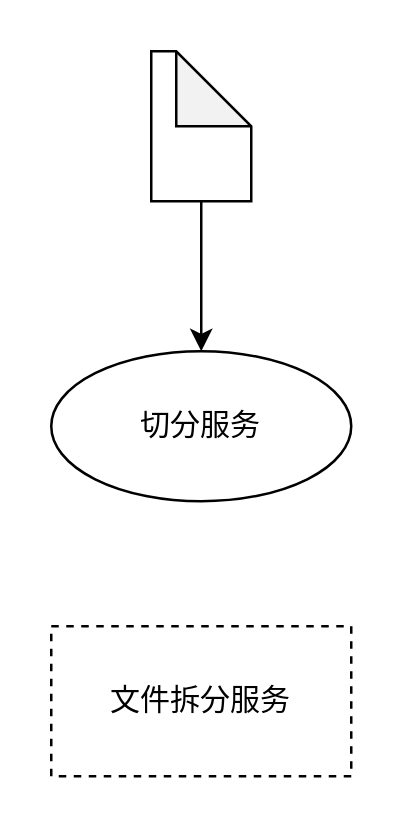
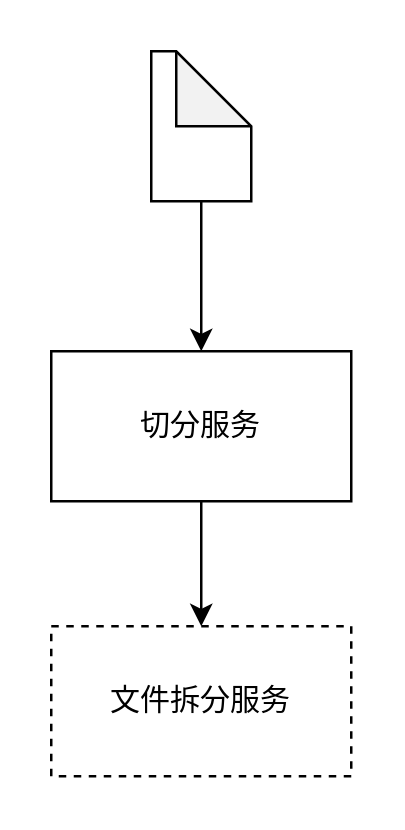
- <mxCell id="4" value="切分服务" style="ellipse;whiteSpace=wrap;html=1;" vertex="1" parent="1"><mxGeometry x="20" y="140" width="120" height="60" as="geometry" /></mxCell>
+ <mxCell id="4" value="切分服务" style="rounded=0;whiteSpace=wrap;html=1;" vertex="1" parent="1"><mxGeometry x="20" y="140" width="120" height="60" as="geometry" /></mxCell>
+ <mxCell id="3" style="edgeStyle=orthogonalEdgeStyle;rounded=0;orthogonalLoop=1;jettySize=auto;html=1;exitX=0.5;exitY=1;exitDx=0;exitDy=0;entryX=0.5;entryY=0;entryDx=0;entryDy=0;" edge="1" parent="1" source="4" target="2"><mxGeometry relative="1" as="geometry" /></mxCell>
